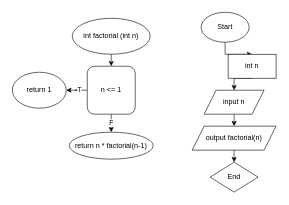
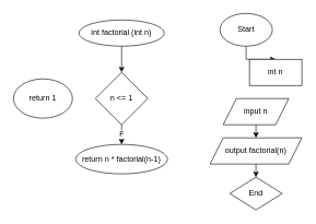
- <mxCell id="3" value="int factorial (int n)" style="ellipse;whiteSpace=wrap;html=1;" vertex="1" parent="1"><mxGeometry x="120" y="30" width="130" height="60" as="geometry" /></mxCell>
+ <mxCell id="3" value="int factorial (int n)" style="ellipse;whiteSpace=wrap;html=1;" vertex="1" parent="1"><mxGeometry x="120" y="30" width="130" height="40" as="geometry" /></mxCell>
- <mxCell id="12" style="edgeStyle=orthogonalEdgeStyle;rounded=0;orthogonalLoop=1;jettySize=auto;html=1;exitX=0.5;exitY=1;exitDx=0;exitDy=0;entryX=0.5;entryY=0;entryDx=0;entryDy=0;" edge="1" parent="1" source="13" target="15"><mxGeometry relative="1" as="geometry" /></mxCell>
- <mxCell id="5" style="edgeStyle=orthogonalEdgeStyle;rounded=0;orthogonalLoop=1;jettySize=auto;html=1;entryX=1;entryY=0.5;entryDx=0;entryDy=0;" edge="1" parent="1" source="7" target="8"><mxGeometry relative="1" as="geometry" /></mxCell>
- <mxCell id="6" value="T" style="edgeLabel;html=1;align=center;verticalAlign=middle;resizable=0;points=[];" vertex="1" connectable="0" parent="5"><mxGeometry x="-0.367" y="-2" relative="1" as="geometry"><mxPoint as="offset" /></mxGeometry></mxCell>
- <mxCell id="7" value="n &amp;lt;= 1" style="whiteSpace=wrap;html=1;rounded=1;" vertex="1" parent="1"><mxGeometry x="145" y="110" width="80" height="80" as="geometry" /></mxCell>
+ <mxCell id="7" value="n &amp;lt;= 1" style="rhombus;whiteSpace=wrap;html=1;" vertex="1" parent="1"><mxGeometry x="145" y="110" width="80" height="80" as="geometry" /></mxCell>
